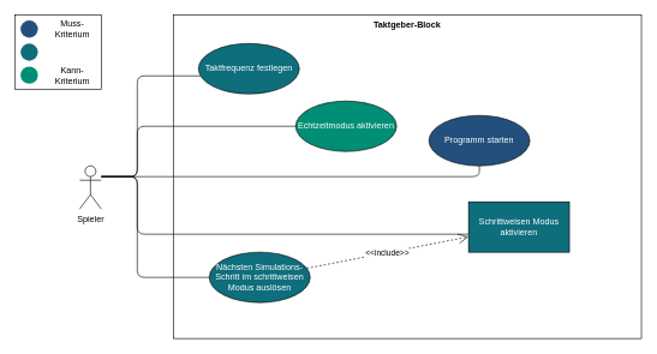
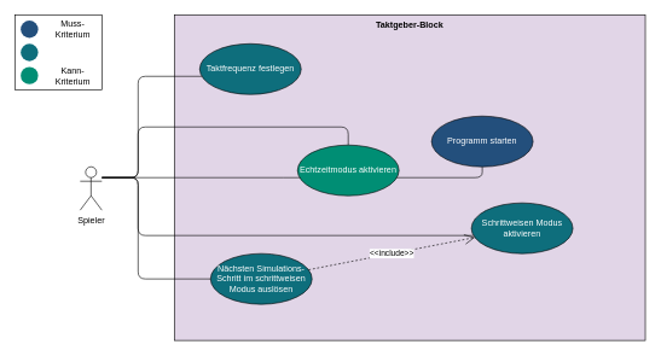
- <mxCell id="12" value="Echtzeitmodus aktivieren" style="ellipse;whiteSpace=wrap;html=1;fillColor=#008e74;fontColor=#FFFFFF;" parent="1" vertex="1"><mxGeometry x="410" y="140" width="140" height="70" as="geometry" /></mxCell>
+ <mxCell id="12" value="Echtzeitmodus aktivieren" style="ellipse;whiteSpace=wrap;html=1;fillColor=#008e74;fontColor=#FFFFFF;" parent="1" vertex="1"><mxGeometry x="410" y="200" width="140" height="70" as="geometry" /></mxCell>
- <mxCell id="2" value="&lt;b&gt;Taktgeber-Block&lt;/b&gt;" style="whiteSpace=wrap;html=1;fillColor=#FFFFFF;verticalAlign=top;" parent="1" vertex="1"><mxGeometry x="240" width="650" height="450" as="geometry" y="20" /></mxCell>
+ <mxCell id="2" value="&lt;b&gt;Taktgeber-Block&lt;/b&gt;" style="whiteSpace=wrap;html=1;fillColor=#e1d5e7;verticalAlign=top;" parent="1" vertex="1"><mxGeometry x="240" width="650" height="450" as="geometry" y="20" /></mxCell>
- <mxCell id="10" value="Schrittweisen Modus aktivieren" style="whiteSpace=wrap;html=1;fillColor=#0e6e7c;fontColor=#FFFFFF;rounded=0;" parent="1" vertex="1"><mxGeometry x="650" y="280" width="140" height="70" as="geometry" /></mxCell>
+ <mxCell id="10" value="Schrittweisen Modus aktivieren" style="ellipse;whiteSpace=wrap;html=1;fillColor=#0e6e7c;fontColor=#FFFFFF;" parent="1" vertex="1"><mxGeometry x="650" y="280" width="140" height="70" as="geometry" /></mxCell>
